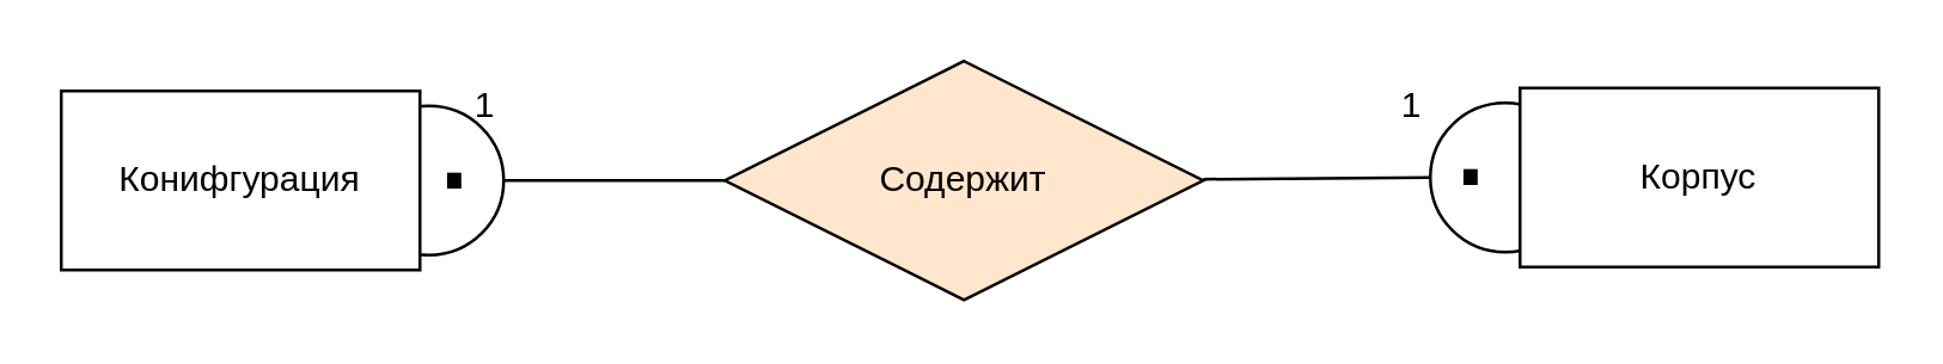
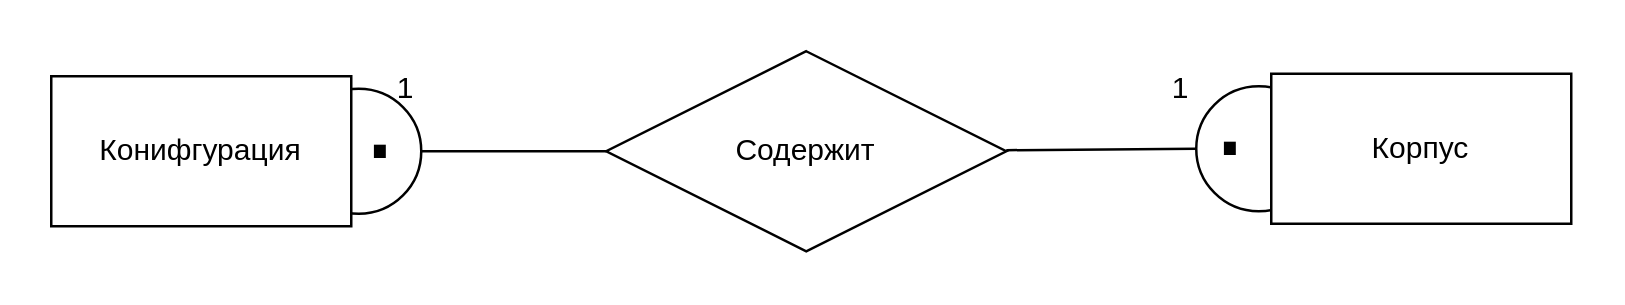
- <mxCell id="4" value="Содержит" style="rhombus;whiteSpace=wrap;html=1;fillColor=#ffe6cc;" parent="1" vertex="1"><mxGeometry x="242" y="20" width="160" height="80" as="geometry" /></mxCell>
+ <mxCell id="4" value="Содержит" style="rhombus;whiteSpace=wrap;html=1;" parent="1" vertex="1"><mxGeometry x="242" y="20" width="160" height="80" as="geometry" /></mxCell>
